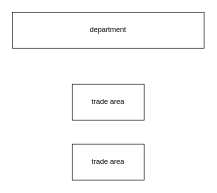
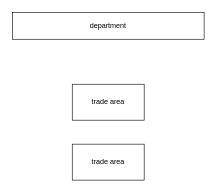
- <mxCell id="2" value="department" style="rounded=0;whiteSpace=wrap;html=1;" vertex="1" parent="1"><mxGeometry x="20" y="20" width="320" height="60" as="geometry" /></mxCell>
+ <mxCell id="2" value="department" style="rounded=0;whiteSpace=wrap;html=1;" vertex="1" parent="1"><mxGeometry x="20" y="20" width="320" height="45" as="geometry" /></mxCell>
